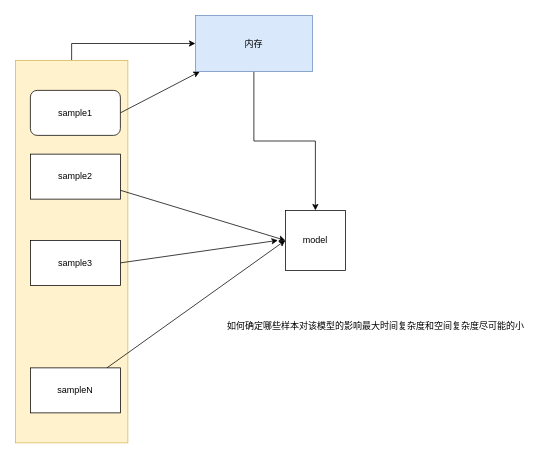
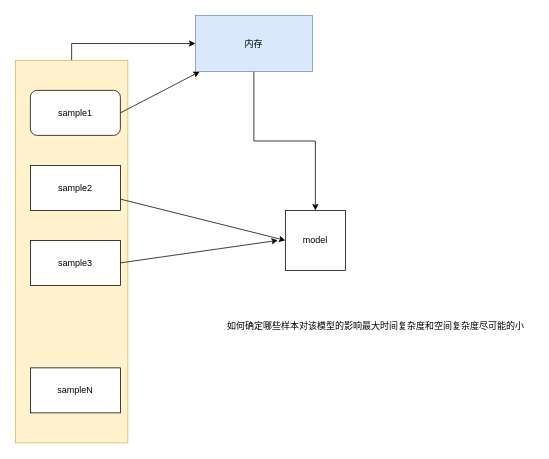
- <mxCell id="7" value="sample2" style="rounded=0;whiteSpace=wrap;html=1;" vertex="1" parent="1"><mxGeometry x="40" y="205" width="120" height="60" as="geometry" /></mxCell>
+ <mxCell id="7" value="sample2" style="rounded=0;whiteSpace=wrap;html=1;" vertex="1" parent="1"><mxGeometry x="40" y="220" width="120" height="60" as="geometry" /></mxCell>
- <mxCell id="10" style="rounded=0;orthogonalLoop=1;jettySize=auto;html=1;entryX=0;entryY=0.5;entryDx=0;entryDy=0;" edge="1" parent="1" source="11" target="12"><mxGeometry relative="1" as="geometry" /></mxCell>
